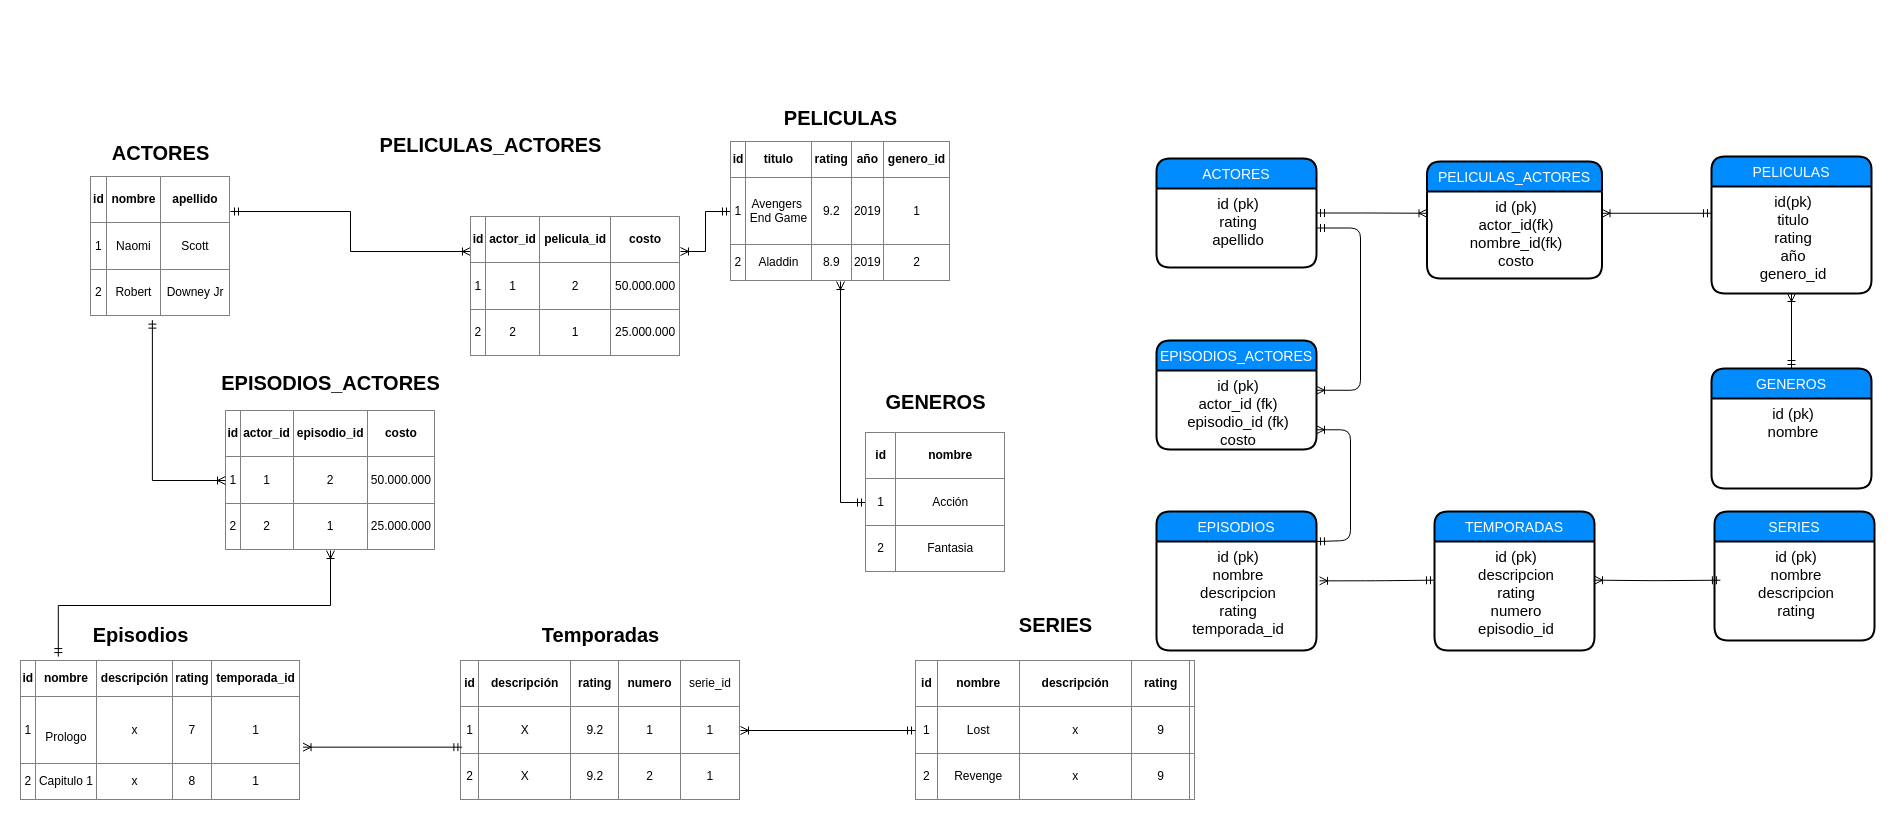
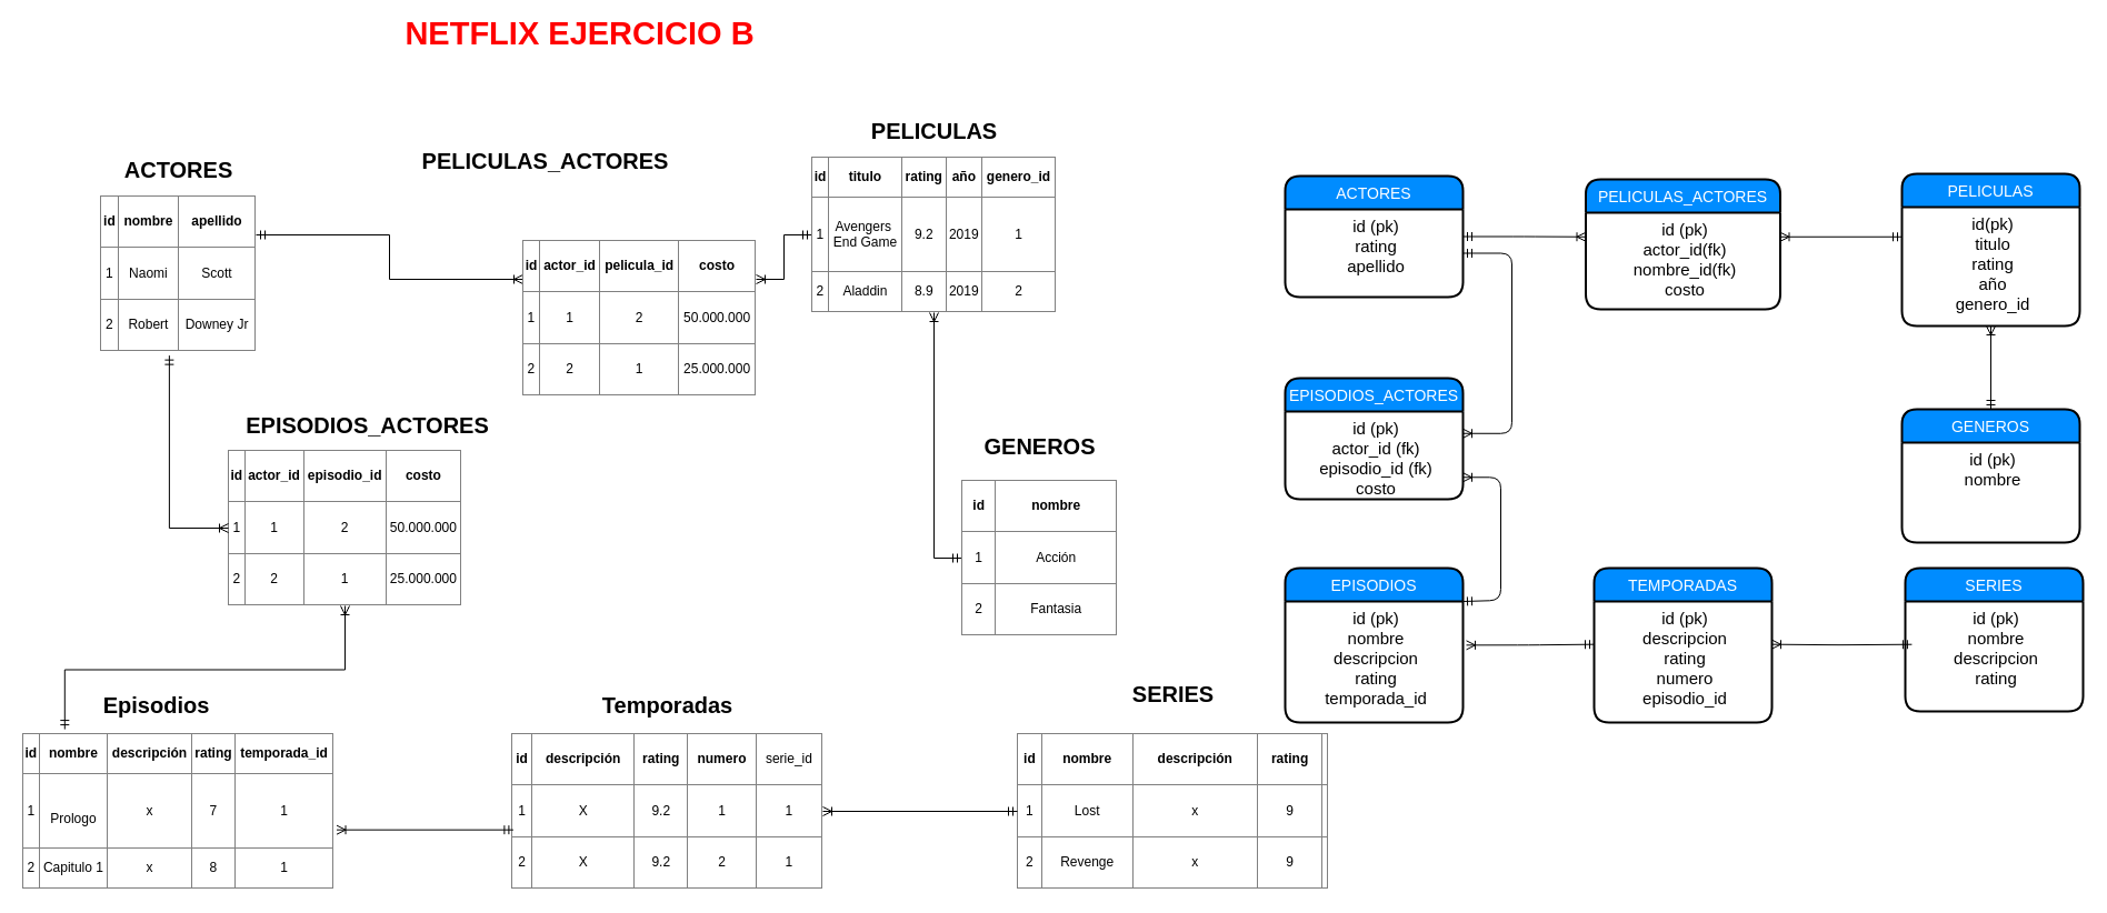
+ <mxCell id="13" value="&lt;font style=&quot;font-size: 29px&quot;&gt;&lt;b&gt;NETFLIX EJERCICIO B&lt;br&gt;&lt;/b&gt;&lt;/font&gt;" style="text;html=1;align=center;verticalAlign=middle;resizable=0;points=[];;autosize=1;fontColor=#FF0000;" parent="1" vertex="1"><mxGeometry x="355.5" y="20" width="330" height="20" as="geometry" /></mxCell>
- <mxCell id="32" value="&lt;table style=&quot;text-align: center ; width: 100% ; height: 100% ; border-collapse: collapse&quot; width=&quot;100%&quot; border=&quot;1&quot;&gt;&lt;tbody&gt;&lt;tr&gt;&lt;td align=&quot;center&quot;&gt;&lt;b&gt;id&lt;/b&gt;&lt;/td&gt;&lt;td align=&quot;center&quot;&gt;&lt;b&gt;actor_id&lt;/b&gt;&lt;/td&gt;&lt;td&gt;&lt;b&gt;episodio_id&lt;/b&gt;&lt;br&gt;&lt;/td&gt;&lt;td style=&quot;text-align: center&quot;&gt;&lt;b&gt;costo&lt;/b&gt;&lt;/td&gt;&lt;/tr&gt;&lt;tr&gt;&lt;td align=&quot;center&quot;&gt;1&lt;/td&gt;&lt;td align=&quot;center&quot;&gt;1&lt;/td&gt;&lt;td&gt;2&lt;/td&gt;&lt;td style=&quot;text-align: center&quot;&gt;50.000.000&lt;/td&gt;&lt;/tr&gt;&lt;tr&gt;&lt;td align=&quot;center&quot;&gt;2&lt;/td&gt;&lt;td align=&quot;center&quot;&gt;2&lt;/td&gt;&lt;td&gt;1&lt;/td&gt;&lt;td style=&quot;text-align: center&quot;&gt;25.000.000&lt;/td&gt;&lt;/tr&gt;&lt;/tbody&gt;&lt;/table&gt;" style="text;html=1;overflow=fill;rounded=0;glass=0;comic=0;shadow=0;" vertex="1" parent="1"><mxGeometry x="225" y="410" width="210" height="140" as="geometry" /></mxCell>
+ <mxCell id="32" value="&lt;table style=&quot;text-align: center ; width: 100% ; height: 100% ; border-collapse: collapse&quot; width=&quot;100%&quot; border=&quot;1&quot;&gt;&lt;tbody&gt;&lt;tr&gt;&lt;td align=&quot;center&quot;&gt;&lt;b&gt;id&lt;/b&gt;&lt;/td&gt;&lt;td align=&quot;center&quot;&gt;&lt;b&gt;actor_id&lt;/b&gt;&lt;/td&gt;&lt;td&gt;&lt;b&gt;episodio_id&lt;/b&gt;&lt;br&gt;&lt;/td&gt;&lt;td style=&quot;text-align: center&quot;&gt;&lt;b&gt;costo&lt;/b&gt;&lt;/td&gt;&lt;/tr&gt;&lt;tr&gt;&lt;td align=&quot;center&quot;&gt;1&lt;/td&gt;&lt;td align=&quot;center&quot;&gt;1&lt;/td&gt;&lt;td&gt;2&lt;/td&gt;&lt;td style=&quot;text-align: center&quot;&gt;50.000.000&lt;/td&gt;&lt;/tr&gt;&lt;tr&gt;&lt;td align=&quot;center&quot;&gt;2&lt;/td&gt;&lt;td align=&quot;center&quot;&gt;2&lt;/td&gt;&lt;td&gt;1&lt;/td&gt;&lt;td style=&quot;text-align: center&quot;&gt;25.000.000&lt;/td&gt;&lt;/tr&gt;&lt;/tbody&gt;&lt;/table&gt;" style="text;html=1;overflow=fill;rounded=0;glass=0;comic=0;shadow=0;" vertex="1" parent="1"><mxGeometry x="205" y="405" width="210" height="140" as="geometry" /></mxCell>
